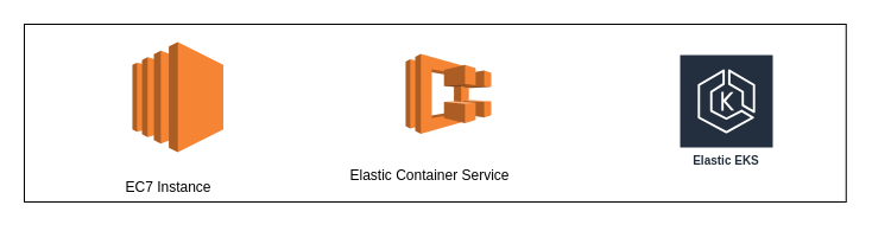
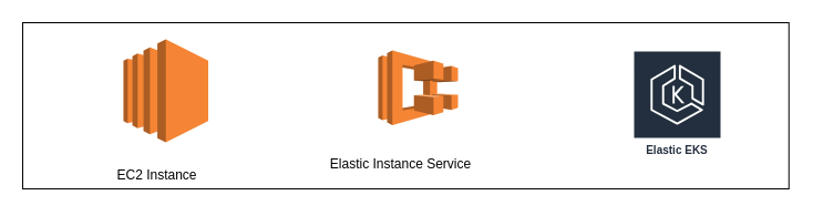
- <mxCell id="6" value="Elastic Container Service" style="text;html=1;align=center;verticalAlign=middle;resizable=0;points=[];autosize=1;strokeColor=none;fillColor=none;" vertex="1" parent="1"><mxGeometry x="281" y="133" width="160" height="30" as="geometry" /></mxCell>
+ <mxCell id="6" value="Elastic Instance Service" style="text;html=1;align=center;verticalAlign=middle;resizable=0;points=[];autosize=1;strokeColor=none;fillColor=none;" vertex="1" parent="1"><mxGeometry x="281" y="133" width="160" height="30" as="geometry" /></mxCell>
- <mxCell id="4" value="EC7 Instance" style="text;html=1;align=center;verticalAlign=middle;resizable=0;points=[];autosize=1;strokeColor=none;fillColor=none;" vertex="1" parent="1"><mxGeometry x="91" y="143" width="100" height="30" as="geometry" /></mxCell>
+ <mxCell id="4" value="EC2 Instance" style="text;html=1;align=center;verticalAlign=middle;resizable=0;points=[];autosize=1;strokeColor=none;fillColor=none;" vertex="1" parent="1"><mxGeometry x="91" y="143" width="100" height="30" as="geometry" /></mxCell>
